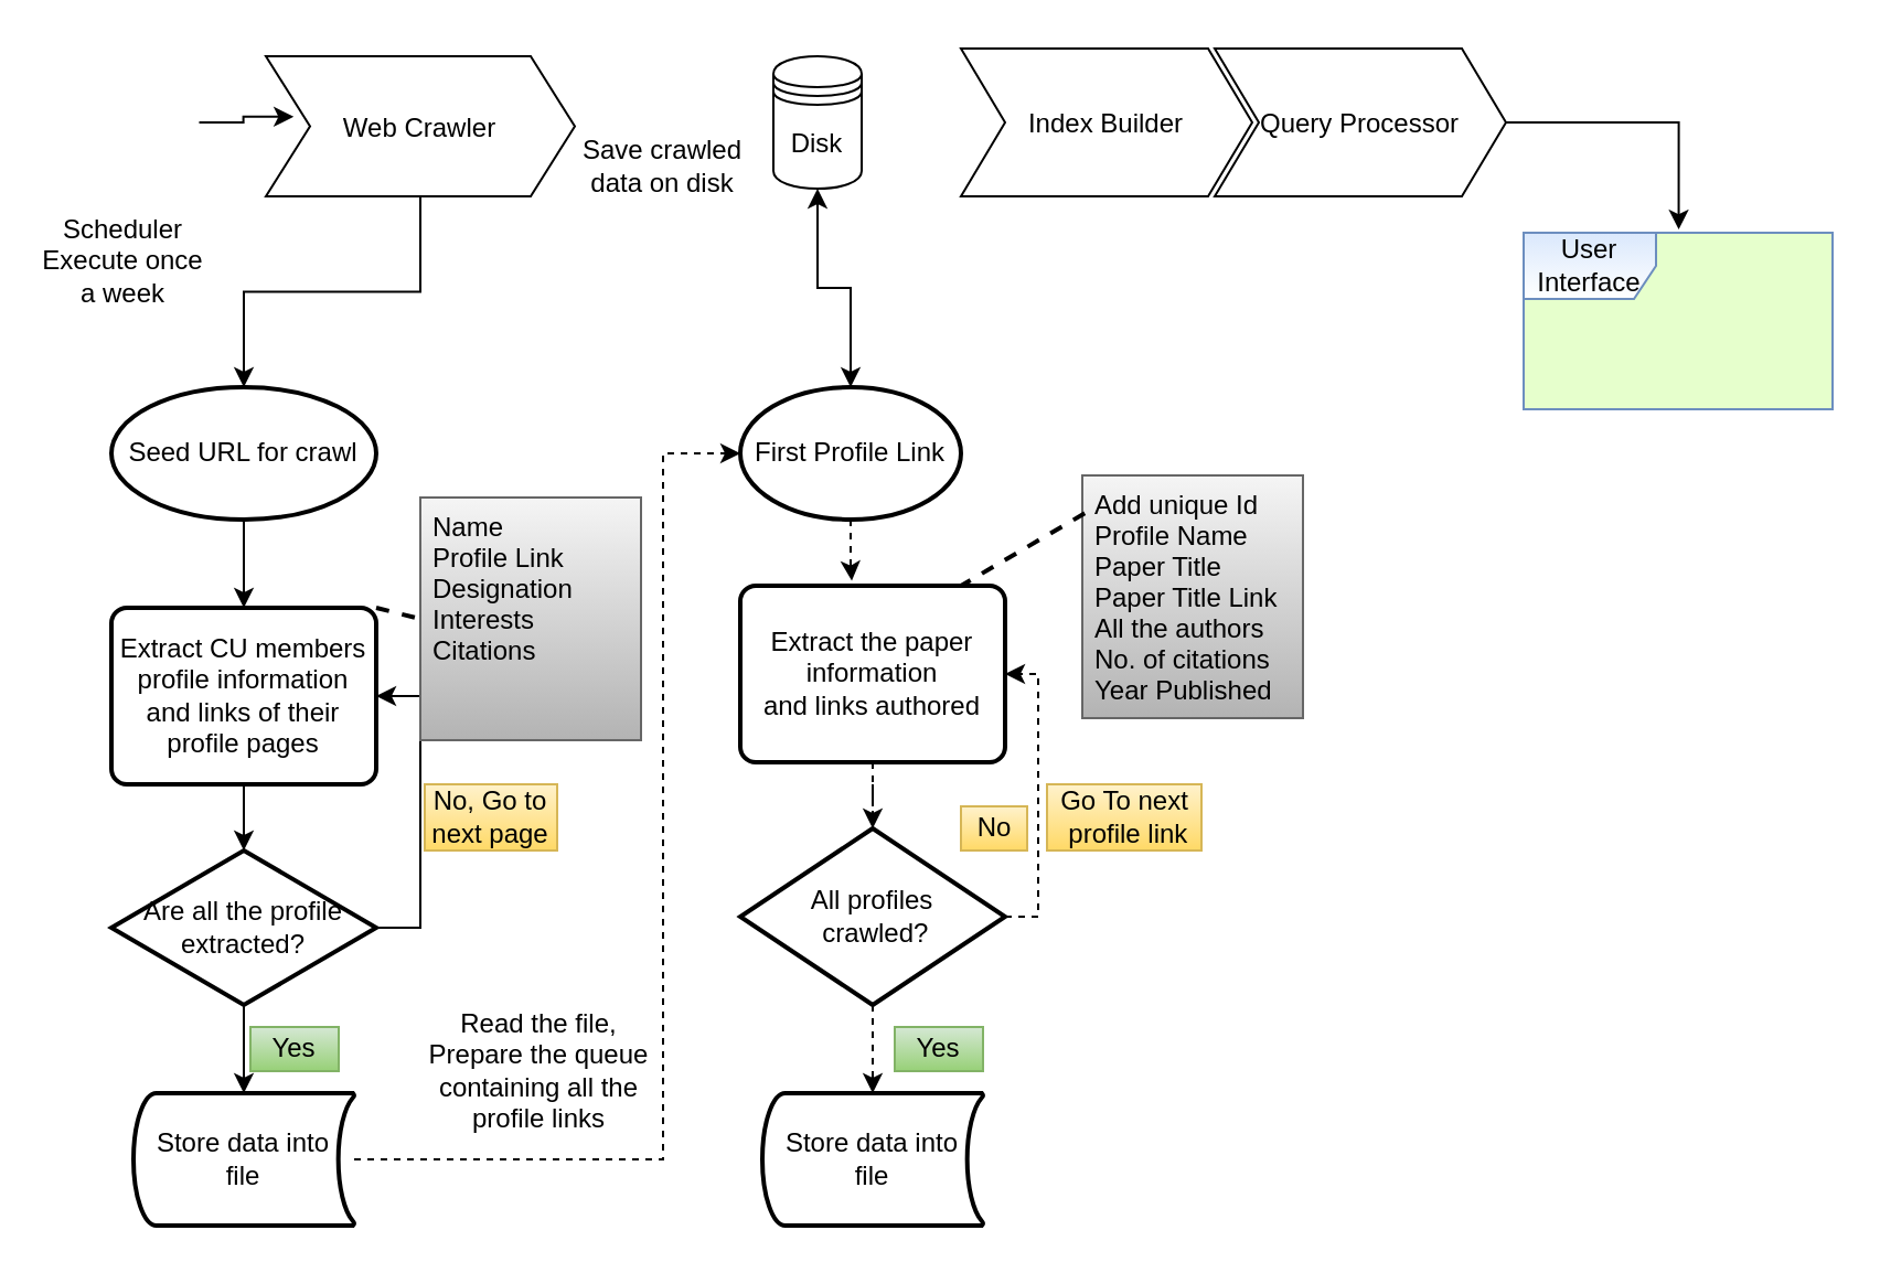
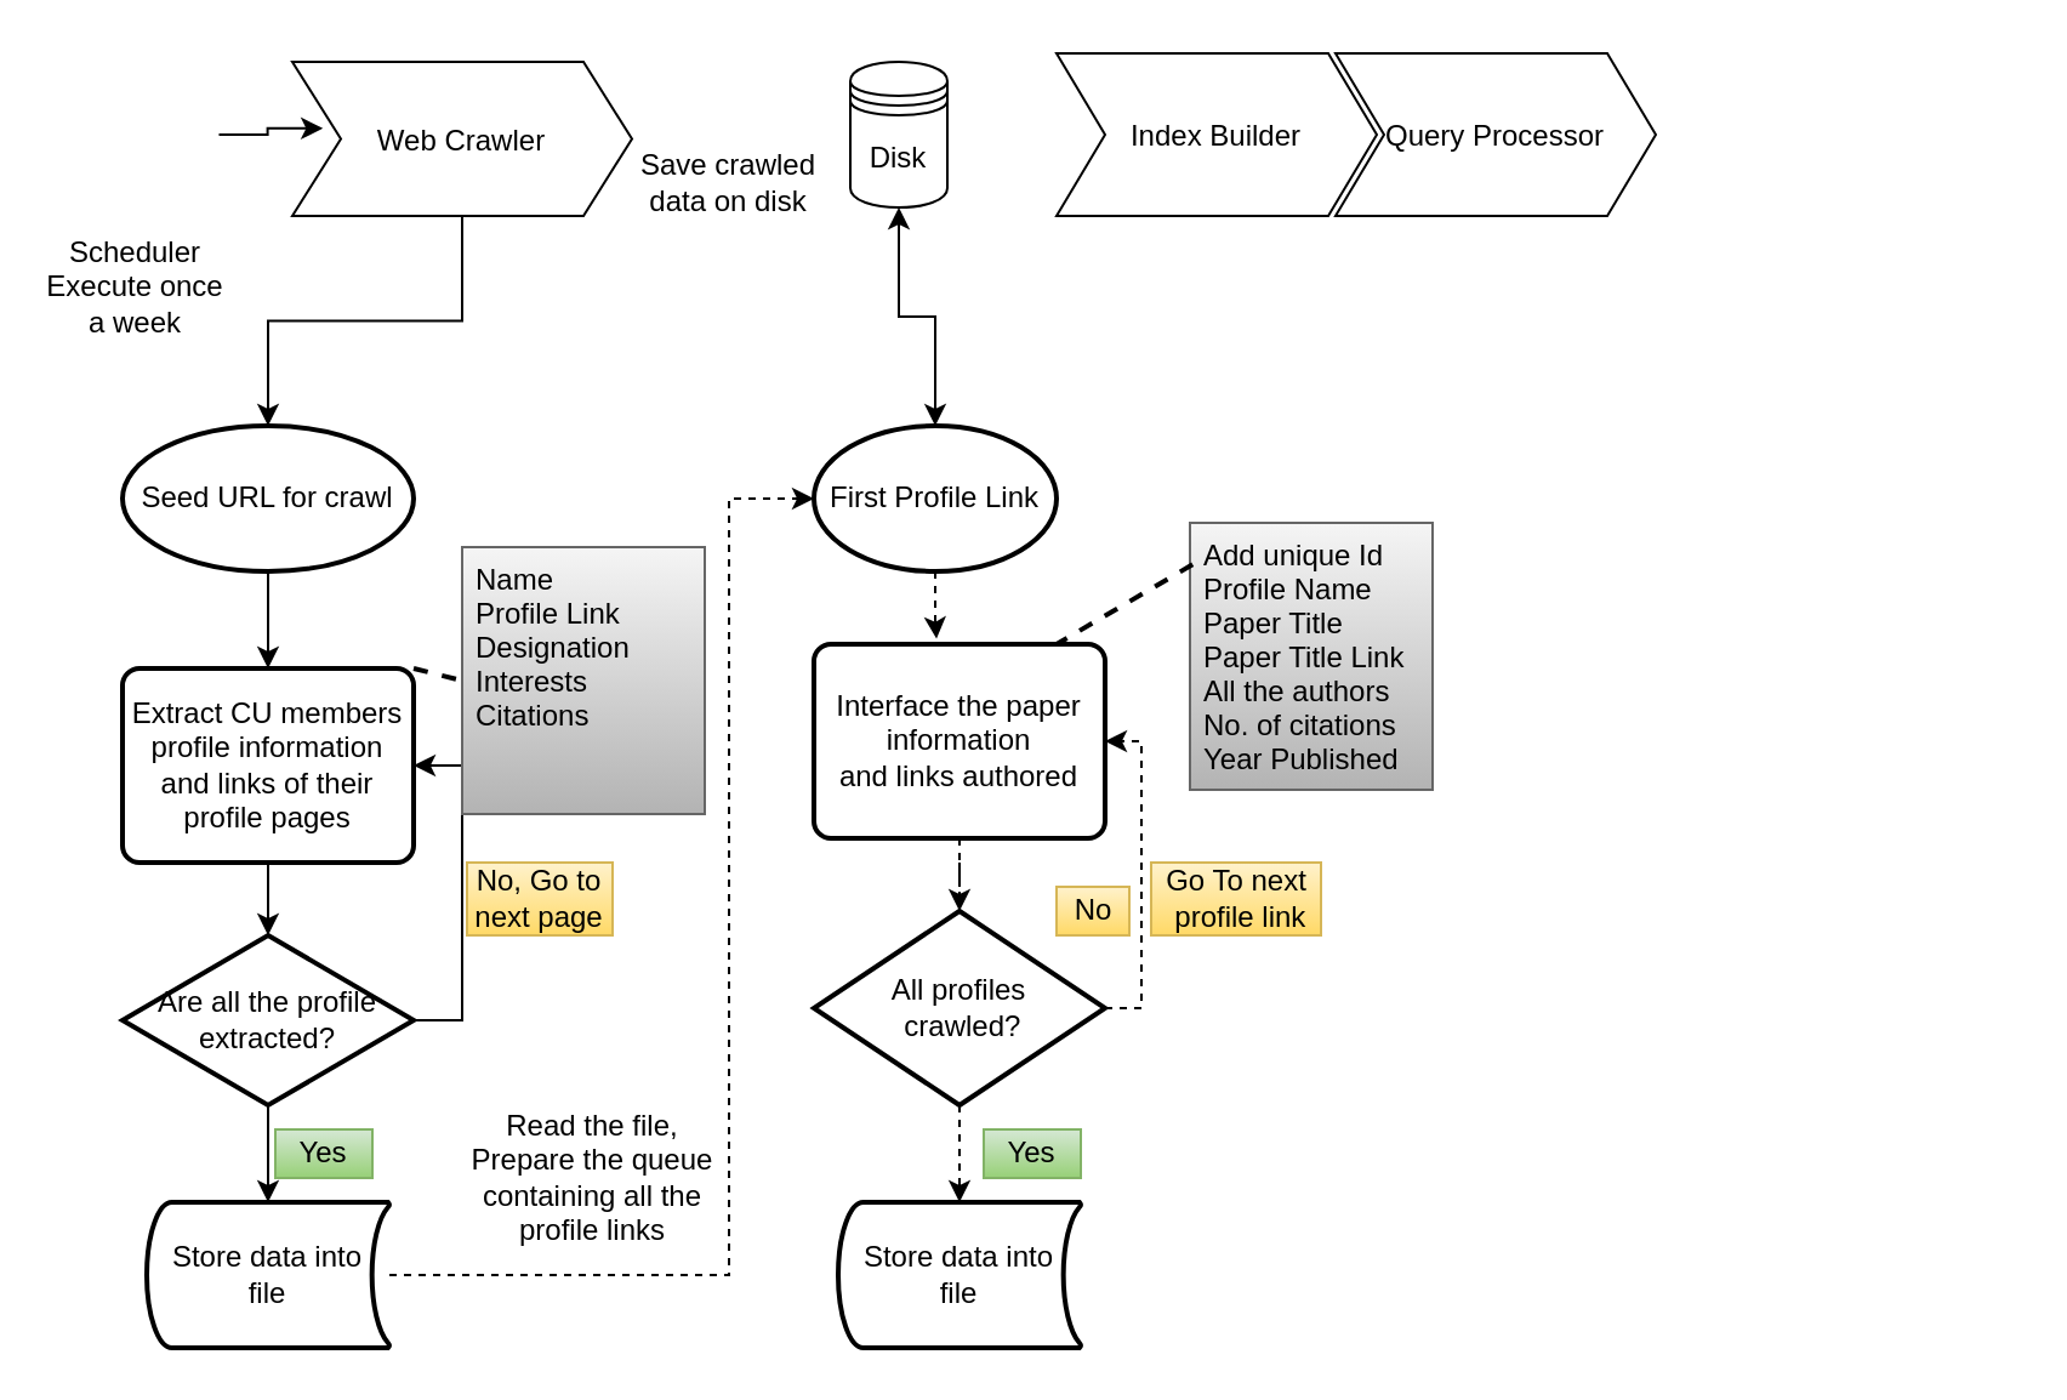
- <mxCell id="6" style="edgeStyle=orthogonalEdgeStyle;rounded=0;orthogonalLoop=1;jettySize=auto;html=1;entryX=0.502;entryY=-0.018;entryDx=0;entryDy=0;entryPerimeter=0;startArrow=none;startFill=0;" edge="1" parent="1" source="7" target="2"><mxGeometry relative="1" as="geometry" /></mxCell>
- <mxCell id="2" value="User Interface" style="shape=umlFrame;whiteSpace=wrap;html=1;fillColor=#dae8fc;strokeColor=#6c8ebf;gradientColor=#ffffff;swimlaneFillColor=#E6FFCC;" vertex="1" parent="1"><mxGeometry x="690" y="105" width="140" height="80" as="geometry" /></mxCell>
- <mxCell id="30" value="Extract the paper information &lt;br&gt;and links authored" style="rounded=1;whiteSpace=wrap;html=1;absoluteArcSize=1;arcSize=14;strokeWidth=2;gradientColor=#ffffff;fontSize=12;align=center;" vertex="1" parent="1"><mxGeometry x="335" y="265" width="120" height="80" as="geometry" /></mxCell>
+ <mxCell id="30" value="Interface the paper information &lt;br&gt;and links authored" style="rounded=1;whiteSpace=wrap;html=1;absoluteArcSize=1;arcSize=14;strokeWidth=2;gradientColor=#ffffff;fontSize=12;align=center;" vertex="1" parent="1"><mxGeometry x="335" y="265" width="120" height="80" as="geometry" /></mxCell>
